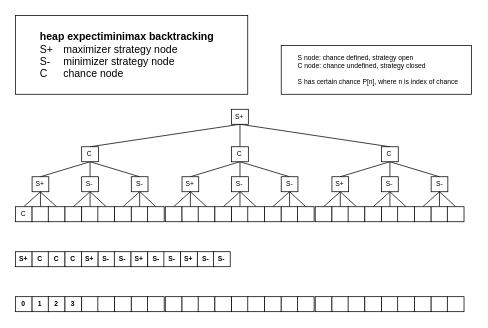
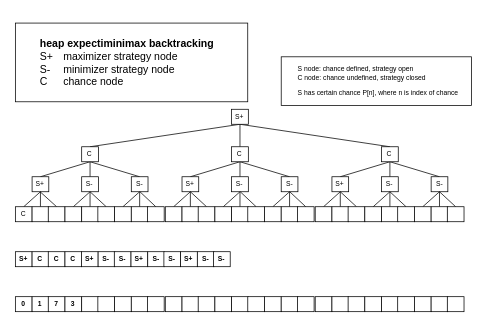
- <mxCell id="118" value="&lt;div style=&quot;font-size: 14px&quot;&gt;&lt;font style=&quot;font-size: 14px&quot;&gt;&lt;span style=&quot;white-space: pre&quot;&gt;&lt;span style=&quot;white-space: pre&quot;&gt;&#09;&lt;/span&gt;&lt;b&gt;heap expectiminimax backtracking&lt;/b&gt;&lt;/span&gt;&lt;/font&gt;&lt;/div&gt;&lt;div style=&quot;font-size: 14px&quot;&gt;&lt;font style=&quot;font-size: 14px&quot;&gt;&lt;span style=&quot;white-space: pre&quot;&gt;&lt;/span&gt;&lt;/font&gt;&lt;/div&gt;&lt;div style=&quot;font-size: 14px&quot;&gt;&lt;font style=&quot;font-size: 14px&quot;&gt;&lt;span style=&quot;white-space: pre&quot;&gt;&#09;&lt;/span&gt;S+&lt;span style=&quot;white-space: pre&quot;&gt;&#09;&lt;/span&gt;maximizer strategy node&lt;br&gt;&lt;/font&gt;&lt;/div&gt;&lt;div style=&quot;font-size: 14px&quot;&gt;&lt;font style=&quot;font-size: 14px&quot;&gt;&lt;span style=&quot;white-space: pre&quot;&gt;&#09;&lt;/span&gt;S- &lt;span style=&quot;white-space: pre&quot;&gt;&#09;&lt;/span&gt;minimizer&lt;span style=&quot;white-space: pre&quot;&gt; strategy node&lt;/span&gt;&lt;/font&gt;&lt;/div&gt;&lt;div style=&quot;font-size: 14px&quot;&gt;&lt;font style=&quot;font-size: 14px&quot;&gt;&lt;span style=&quot;white-space: pre&quot;&gt;&#09;&lt;/span&gt;C&lt;span style=&quot;white-space: pre&quot;&gt;&#09;&lt;/span&gt;chance node&lt;br&gt;&lt;/font&gt;&lt;/div&gt;" style="rounded=0;whiteSpace=wrap;html=1;fontSize=9;align=left;" parent="1" vertex="1"><mxGeometry x="20" y="20" width="310" height="105" as="geometry" /></mxCell>
+ <mxCell id="118" value="&lt;div style=&quot;font-size: 14px&quot;&gt;&lt;font style=&quot;font-size: 14px&quot;&gt;&lt;span style=&quot;white-space: pre&quot;&gt;&lt;span style=&quot;white-space: pre&quot;&gt;&#09;&lt;/span&gt;&lt;b&gt;heap expectiminimax backtracking&lt;/b&gt;&lt;/span&gt;&lt;/font&gt;&lt;/div&gt;&lt;div style=&quot;font-size: 14px&quot;&gt;&lt;font style=&quot;font-size: 14px&quot;&gt;&lt;span style=&quot;white-space: pre&quot;&gt;&lt;/span&gt;&lt;/font&gt;&lt;/div&gt;&lt;div style=&quot;font-size: 14px&quot;&gt;&lt;font style=&quot;font-size: 14px&quot;&gt;&lt;span style=&quot;white-space: pre&quot;&gt;&#09;&lt;/span&gt;S+&lt;span style=&quot;white-space: pre&quot;&gt;&#09;&lt;/span&gt;maximizer strategy node&lt;br&gt;&lt;/font&gt;&lt;/div&gt;&lt;div style=&quot;font-size: 14px&quot;&gt;&lt;font style=&quot;font-size: 14px&quot;&gt;&lt;span style=&quot;white-space: pre&quot;&gt;&#09;&lt;/span&gt;S- &lt;span style=&quot;white-space: pre&quot;&gt;&#09;&lt;/span&gt;minimizer&lt;span style=&quot;white-space: pre&quot;&gt; strategy node&lt;/span&gt;&lt;/font&gt;&lt;/div&gt;&lt;div style=&quot;font-size: 14px&quot;&gt;&lt;font style=&quot;font-size: 14px&quot;&gt;&lt;span style=&quot;white-space: pre&quot;&gt;&#09;&lt;/span&gt;C&lt;span style=&quot;white-space: pre&quot;&gt;&#09;&lt;/span&gt;chance node&lt;br&gt;&lt;/font&gt;&lt;/div&gt;" style="rounded=0;whiteSpace=wrap;html=1;fontSize=9;align=left;" parent="1" vertex="1"><mxGeometry x="20" y="30" width="310" height="105" as="geometry" /></mxCell>
- <mxCell id="119" value="&lt;span style=&quot;white-space: pre&quot;&gt;&lt;/span&gt;&lt;span style=&quot;white-space: pre&quot;&gt;&#09;&lt;/span&gt;S node: chance defined, strategy open&lt;div&gt;&lt;span style=&quot;white-space: pre&quot;&gt;&#09;&lt;/span&gt;C node: chance undefined, strategy closed&lt;/div&gt;&lt;div&gt;&lt;br&gt;&lt;/div&gt;&lt;div&gt;&lt;span style=&quot;white-space: pre&quot;&gt;&#09;&lt;/span&gt;S has certain chance P[n], where n is index of chance&lt;/div&gt;" style="rounded=0;whiteSpace=wrap;html=1;fontSize=9;align=left;" parent="1" vertex="1"><mxGeometry x="374.64" y="60" width="253.83" height="65" as="geometry" /></mxCell>
+ <mxCell id="119" value="&lt;span style=&quot;white-space: pre&quot;&gt;&lt;/span&gt;&lt;span style=&quot;white-space: pre&quot;&gt;&#09;&lt;/span&gt;S node: chance defined, strategy open&lt;div&gt;&lt;span style=&quot;white-space: pre&quot;&gt;&#09;&lt;/span&gt;C node: chance undefined, strategy closed&lt;/div&gt;&lt;div&gt;&lt;br&gt;&lt;/div&gt;&lt;div&gt;&lt;span style=&quot;white-space: pre&quot;&gt;&#09;&lt;/span&gt;S has certain chance P[n], where n is index of chance&lt;/div&gt;" style="rounded=0;whiteSpace=wrap;html=1;fontSize=9;align=left;" parent="1" vertex="1"><mxGeometry x="374.64" y="75" width="253.83" height="65" as="geometry" /></mxCell>
- <mxCell id="85" value="2" style="rounded=0;whiteSpace=wrap;html=1;fontSize=9;fontStyle=1;" parent="82" vertex="1"><mxGeometry x="43.866" width="22.305" height="20" as="geometry" /></mxCell>
+ <mxCell id="85" value="7" style="rounded=0;whiteSpace=wrap;html=1;fontSize=9;fontStyle=1;" parent="82" vertex="1"><mxGeometry x="43.866" width="22.305" height="20" as="geometry" /></mxCell>
